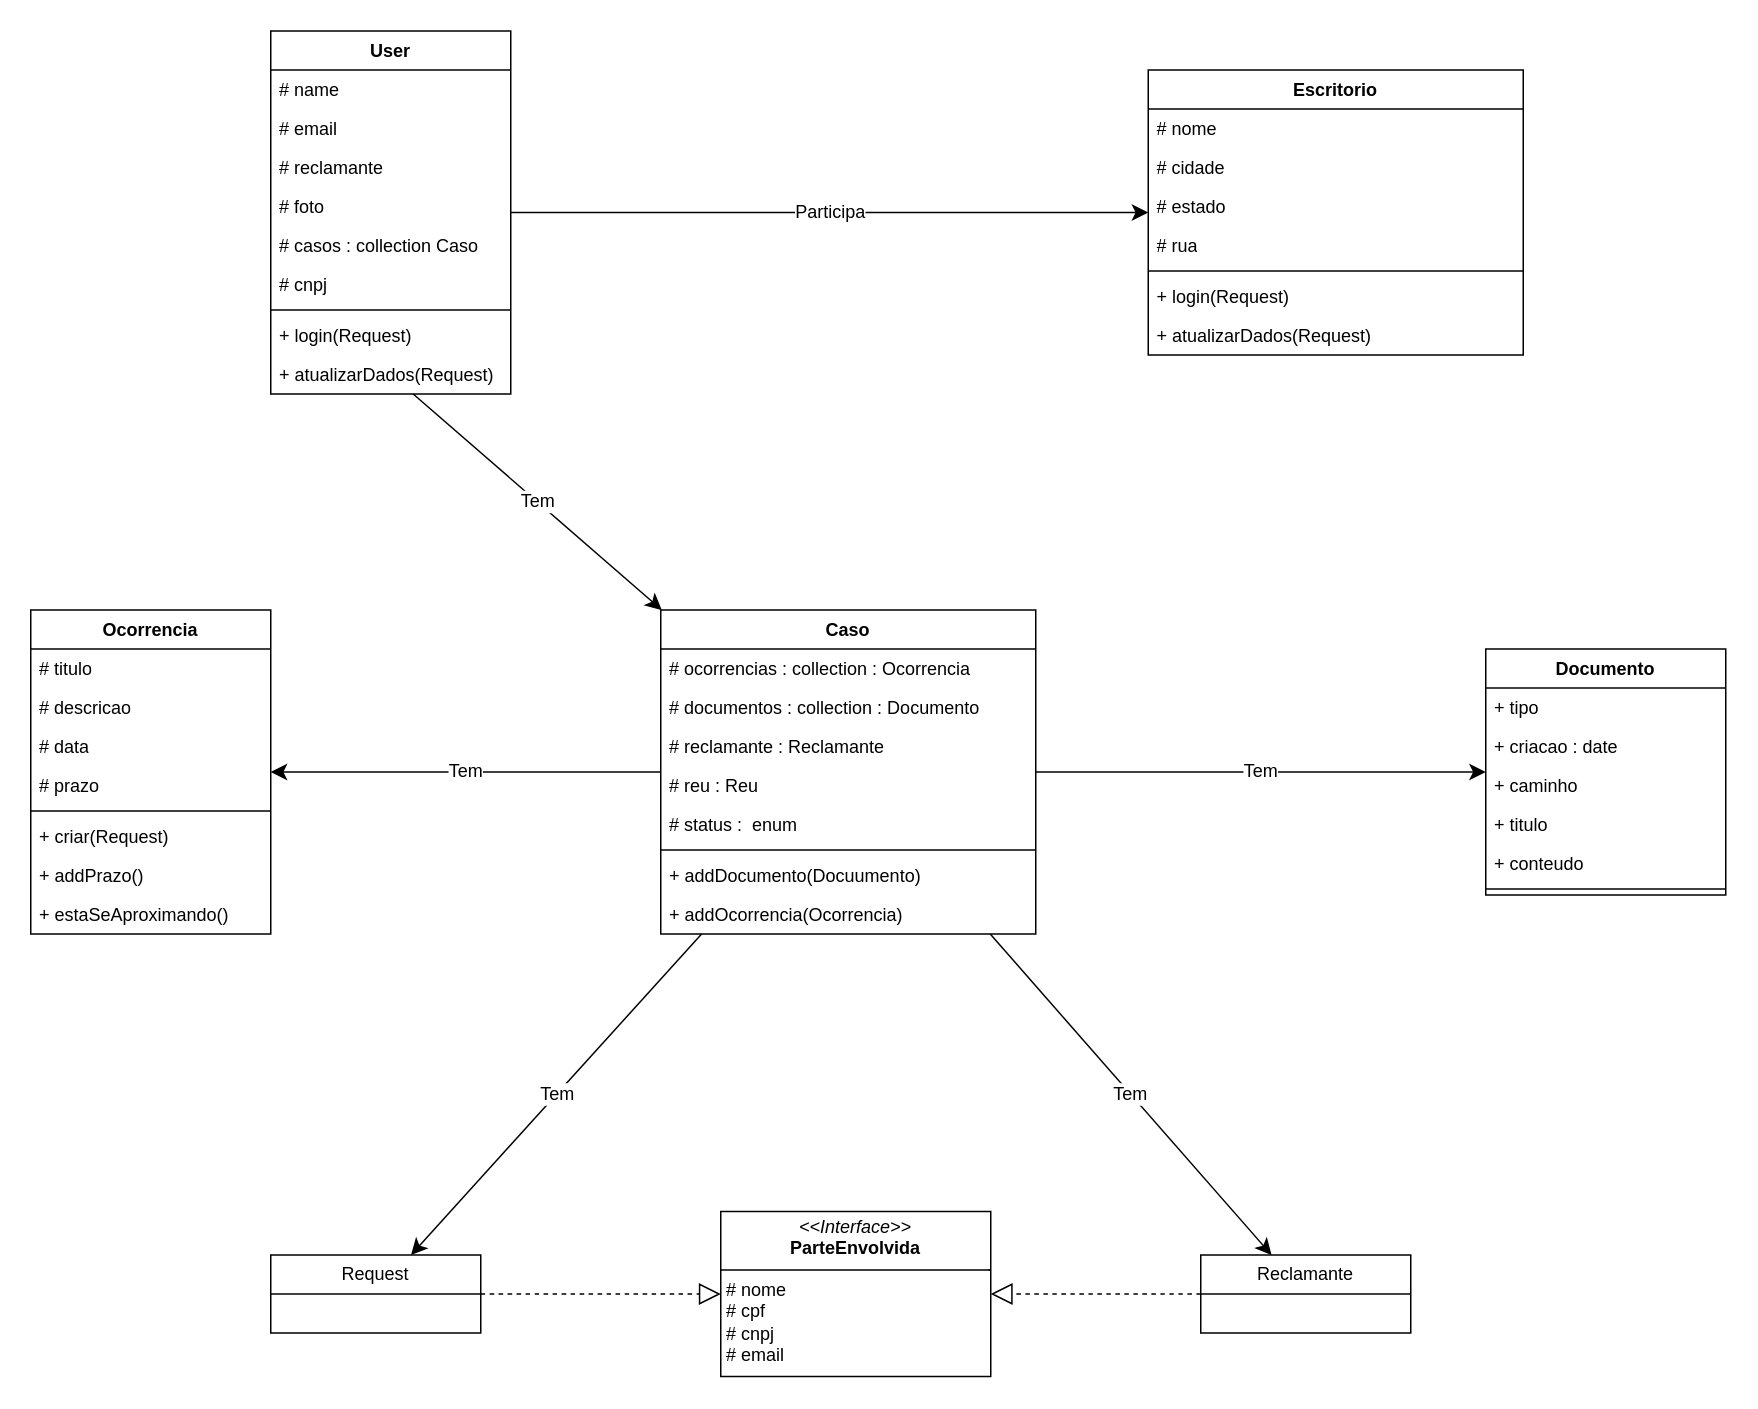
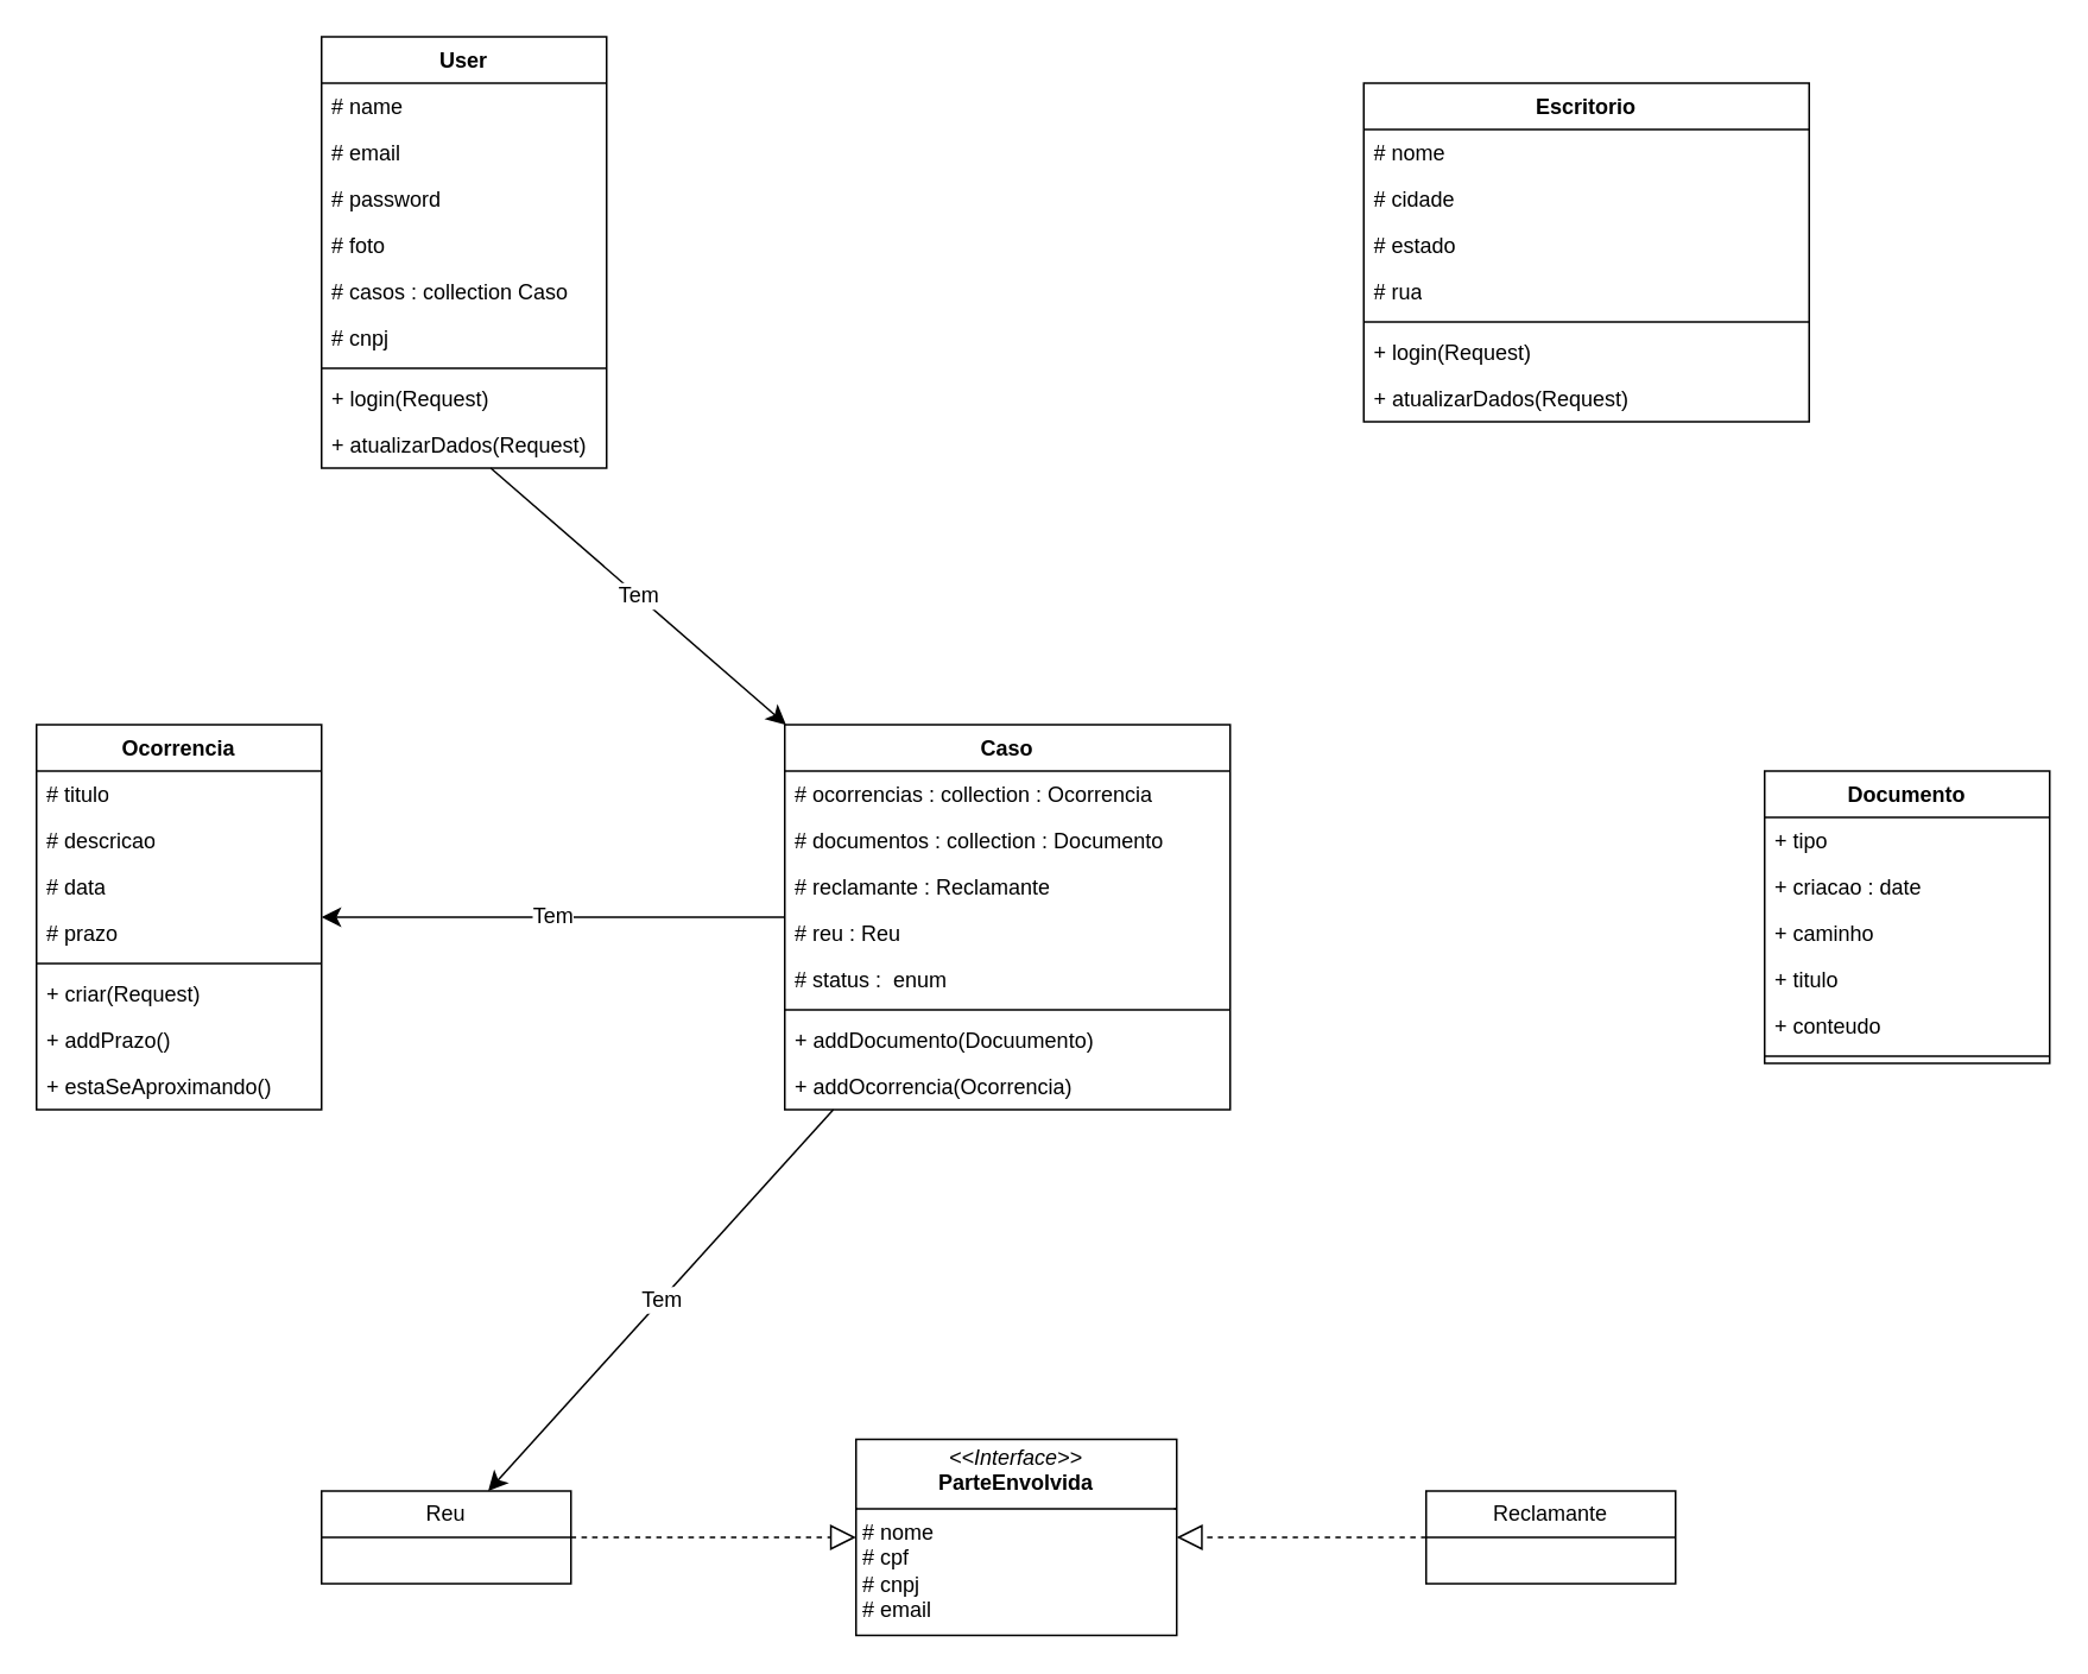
- <mxCell id="6" value="# reclamante" style="text;strokeColor=none;fillColor=none;align=left;verticalAlign=top;spacingLeft=4;spacingRight=4;overflow=hidden;rotatable=0;points=[[0,0.5],[1,0.5]];portConstraint=eastwest;whiteSpace=wrap;html=1;" parent="3" vertex="1"><mxGeometry y="78" width="160" height="26" as="geometry" /></mxCell>
+ <mxCell id="6" value="# password" style="text;strokeColor=none;fillColor=none;align=left;verticalAlign=top;spacingLeft=4;spacingRight=4;overflow=hidden;rotatable=0;points=[[0,0.5],[1,0.5]];portConstraint=eastwest;whiteSpace=wrap;html=1;" parent="3" vertex="1"><mxGeometry y="78" width="160" height="26" as="geometry" /></mxCell>
- <mxCell id="2" value="Participa" style="edgeStyle=none;curved=1;rounded=0;orthogonalLoop=1;jettySize=auto;html=1;fontSize=12;startSize=8;endSize=8;" edge="1" parent="1" source="3" target="13"><mxGeometry relative="1" as="geometry" /></mxCell>
- <mxCell id="22" value="Tem" style="edgeStyle=none;curved=1;rounded=0;orthogonalLoop=1;jettySize=auto;html=1;fontSize=12;startSize=8;endSize=8;" parent="1" source="25" target="43" edge="1"><mxGeometry relative="1" as="geometry" /></mxCell>
- <mxCell id="24" value="Tem" style="edgeStyle=none;curved=1;rounded=0;orthogonalLoop=1;jettySize=auto;html=1;fontSize=12;startSize=8;endSize=8;" parent="1" source="25" target="52" edge="1"><mxGeometry relative="1" as="geometry" /></mxCell>
- <mxCell id="51" value="Request" style="swimlane;fontStyle=0;childLayout=stackLayout;horizontal=1;startSize=26;fillColor=none;horizontalStack=0;resizeParent=1;resizeParentMax=0;resizeLast=0;collapsible=1;marginBottom=0;whiteSpace=wrap;html=1;" parent="1" vertex="1"><mxGeometry x="180" y="836" width="140" height="52" as="geometry" /></mxCell>
+ <mxCell id="51" value="Reu" style="swimlane;fontStyle=0;childLayout=stackLayout;horizontal=1;startSize=26;fillColor=none;horizontalStack=0;resizeParent=1;resizeParentMax=0;resizeLast=0;collapsible=1;marginBottom=0;whiteSpace=wrap;html=1;" parent="1" vertex="1"><mxGeometry x="180" y="836" width="140" height="52" as="geometry" /></mxCell>
